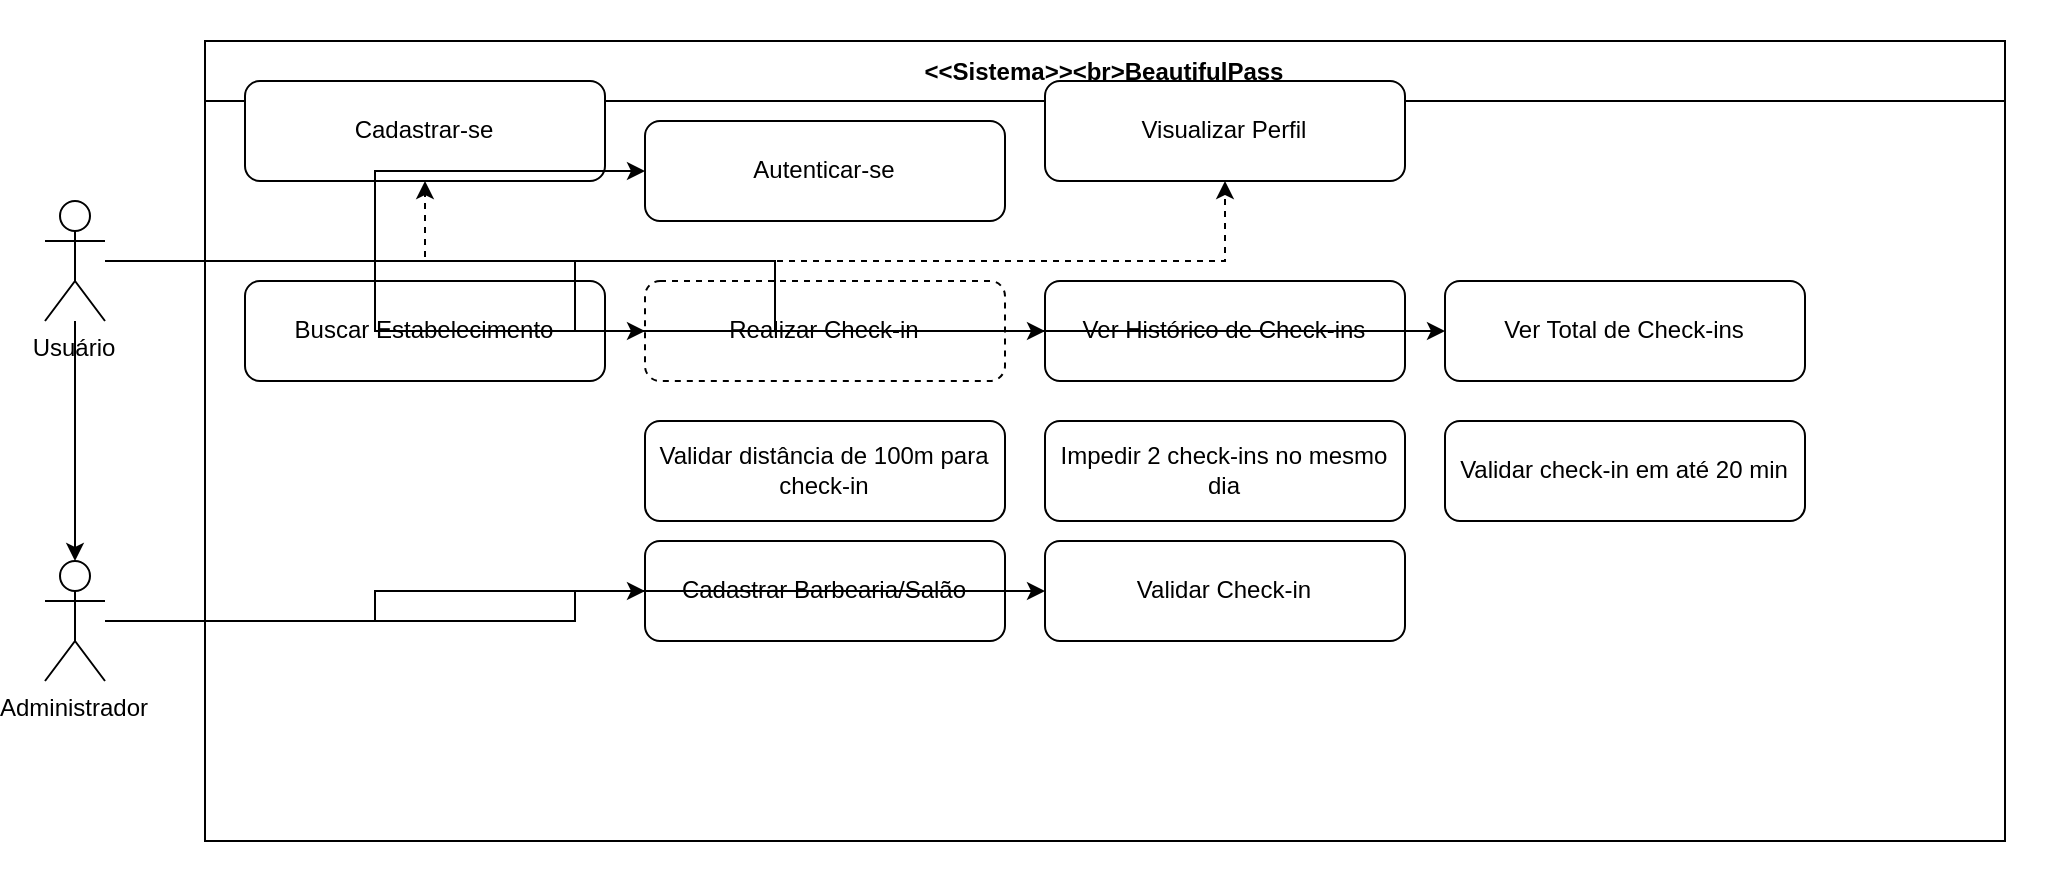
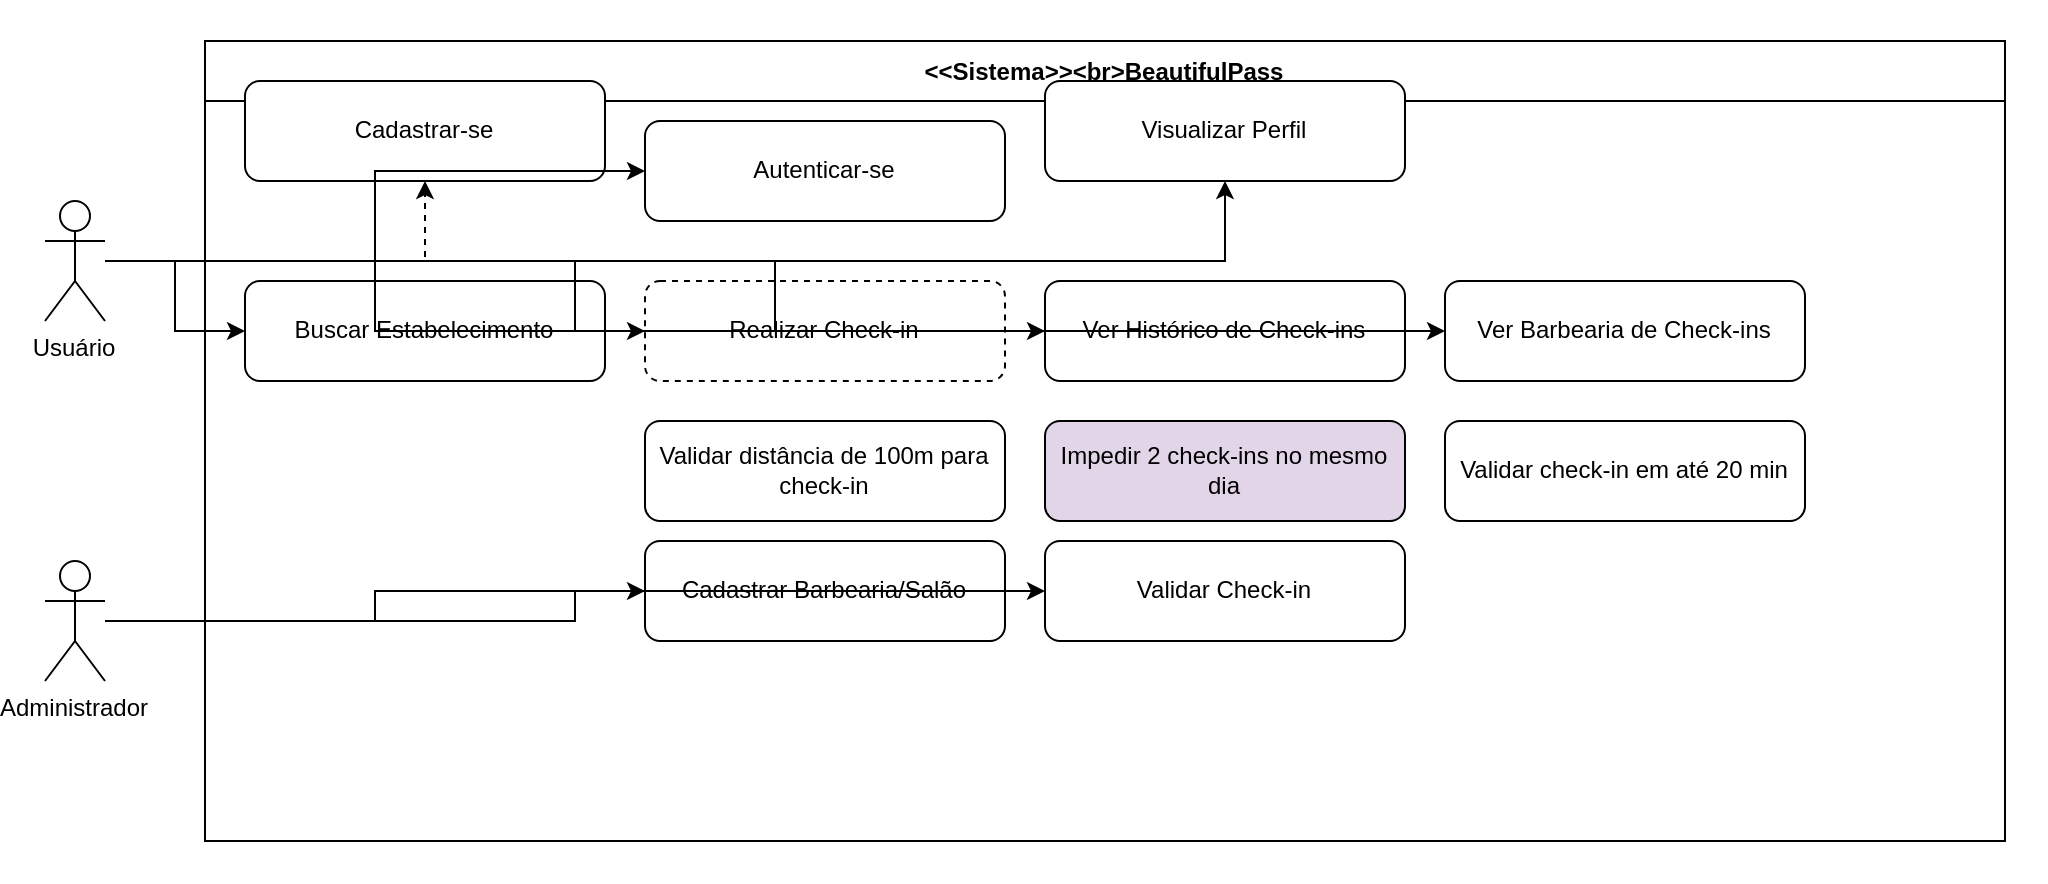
- <mxCell id="19" edge="1" parent="1" source="3" target="7" style="edgeStyle=orthogonalEdgeStyle;rounded=0;orthogonalLoop=1;dashed=1;"><mxGeometry relative="1" as="geometry" /></mxCell>
+ <mxCell id="19" edge="1" parent="1" source="3" target="7" style="edgeStyle=orthogonalEdgeStyle;rounded=0;orthogonalLoop=1;"><mxGeometry relative="1" as="geometry" /></mxCell>
- <mxCell id="11" value="Ver Total de Check-ins" style="rounded=1;whiteSpace=wrap;html=1;" vertex="1" parent="2"><mxGeometry x="620" y="120" width="180" height="50" as="geometry" /></mxCell>
+ <mxCell id="11" value="Ver Barbearia de Check-ins" style="rounded=1;whiteSpace=wrap;html=1;" vertex="1" parent="2"><mxGeometry x="620" y="120" width="180" height="50" as="geometry" /></mxCell>
- <mxCell id="20" edge="1" parent="1" source="3" target="4" style="edgeStyle=orthogonalEdgeStyle;rounded=0;orthogonalLoop=1;"><mxGeometry relative="1" as="geometry" /></mxCell>
+ <mxCell id="20" edge="1" parent="1" source="3" target="8" style="edgeStyle=orthogonalEdgeStyle;rounded=0;orthogonalLoop=1;"><mxGeometry relative="1" as="geometry" /></mxCell>
- <mxCell id="13" value="Impedir 2 check-ins no mesmo dia" style="rounded=1;whiteSpace=wrap;html=1;" vertex="1" parent="2"><mxGeometry x="420" y="190" width="180" height="50" as="geometry" /></mxCell>
+ <mxCell id="13" value="Impedir 2 check-ins no mesmo dia" style="rounded=1;whiteSpace=wrap;html=1;fillColor=#e1d5e7;" vertex="1" parent="2"><mxGeometry x="420" y="190" width="180" height="50" as="geometry" /></mxCell>
